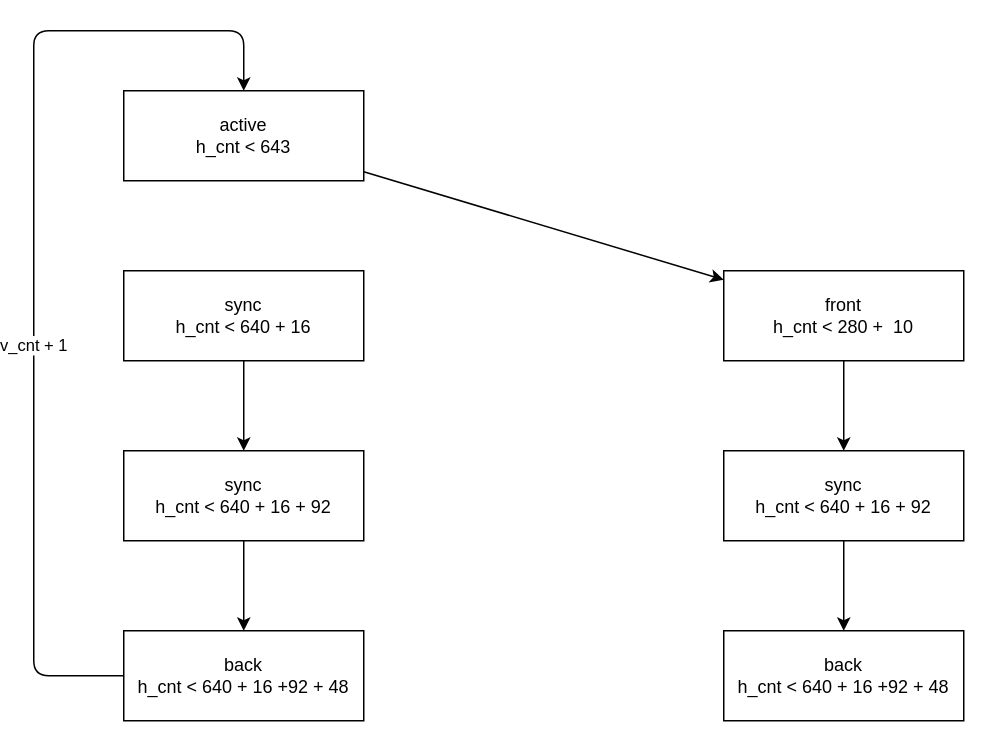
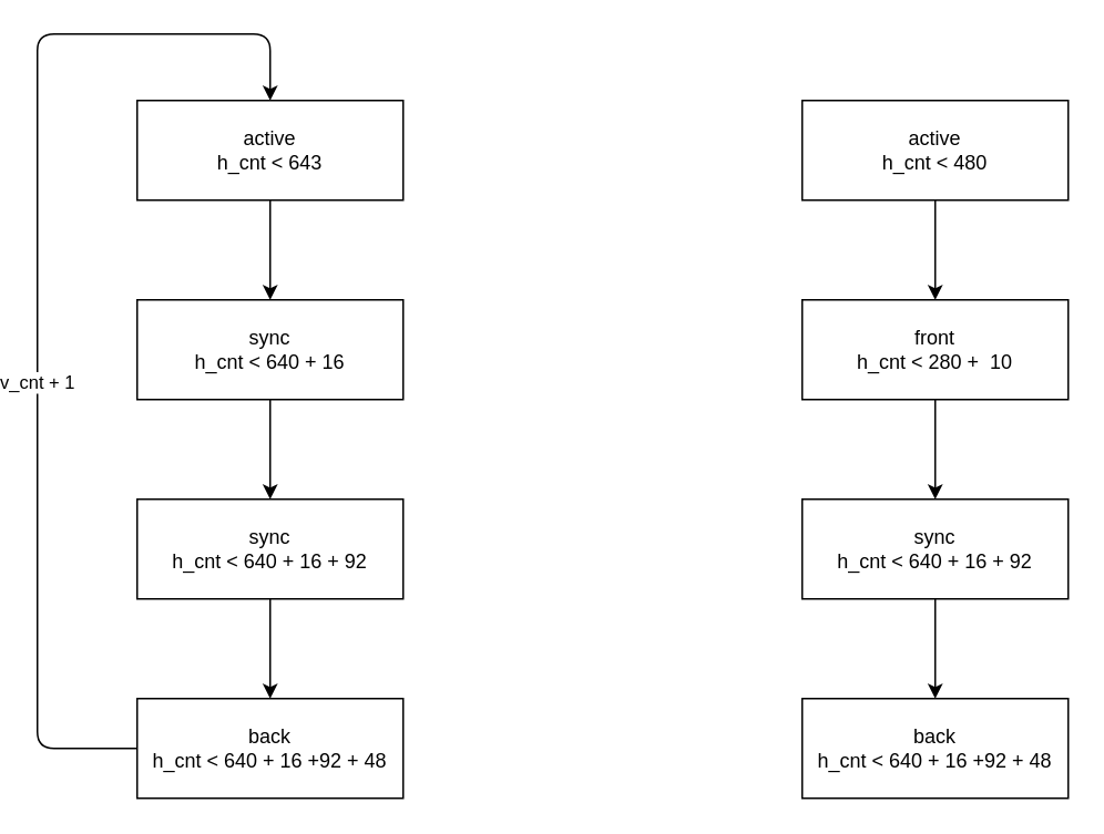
+ <mxCell id="11" value="active&lt;br&gt;h_cnt &amp;lt; 480" style="rounded=0;whiteSpace=wrap;html=1;" vertex="1" parent="1"><mxGeometry x="480" y="60" width="160" height="60" as="geometry" /></mxCell>
+ <mxCell id="10" value="" style="edgeStyle=none;html=1;" edge="1" parent="1" source="11" target="13"><mxGeometry relative="1" as="geometry" /></mxCell>
- <mxCell id="2" value="" style="edgeStyle=none;html=1;" edge="1" parent="1" source="3" target="13"><mxGeometry relative="1" as="geometry" /></mxCell>
+ <mxCell id="2" value="" style="edgeStyle=none;html=1;" edge="1" parent="1" source="3" target="5"><mxGeometry relative="1" as="geometry" /></mxCell>
